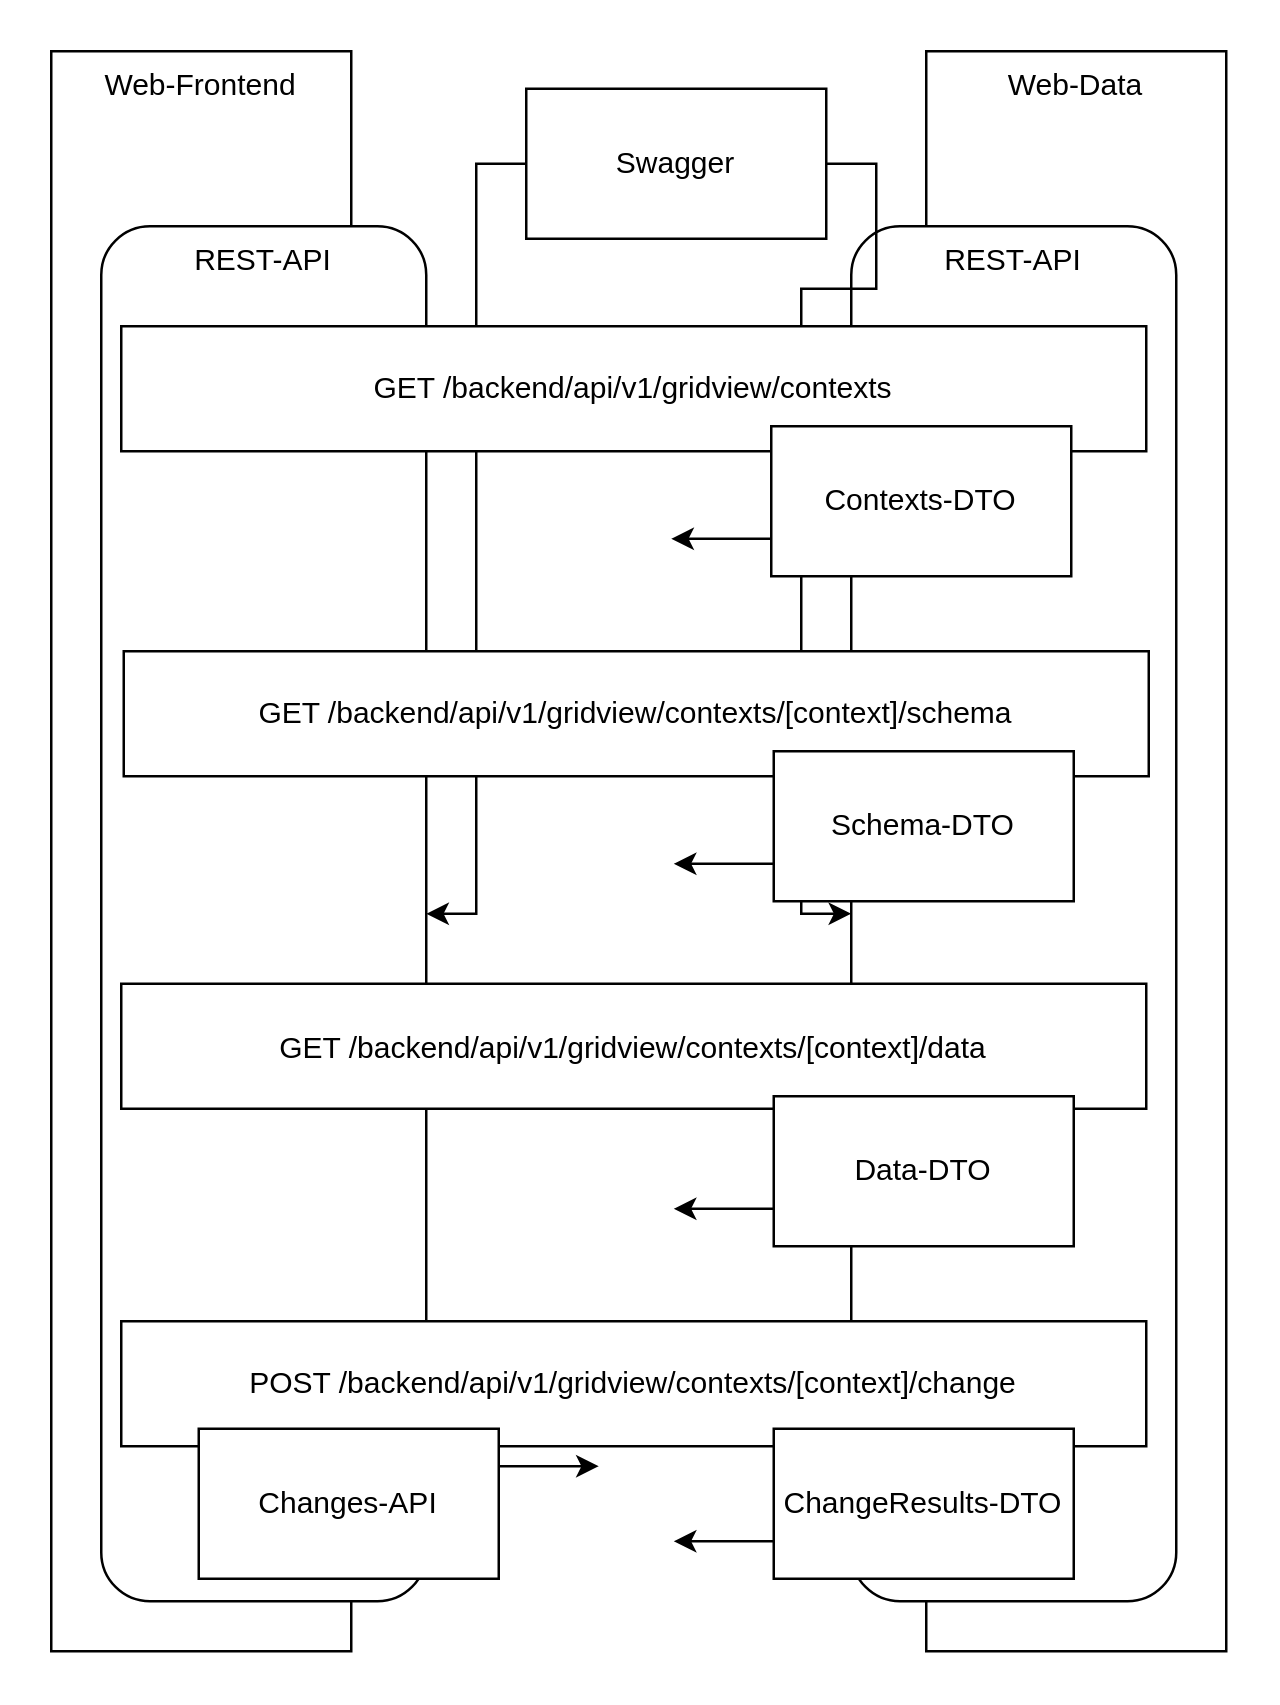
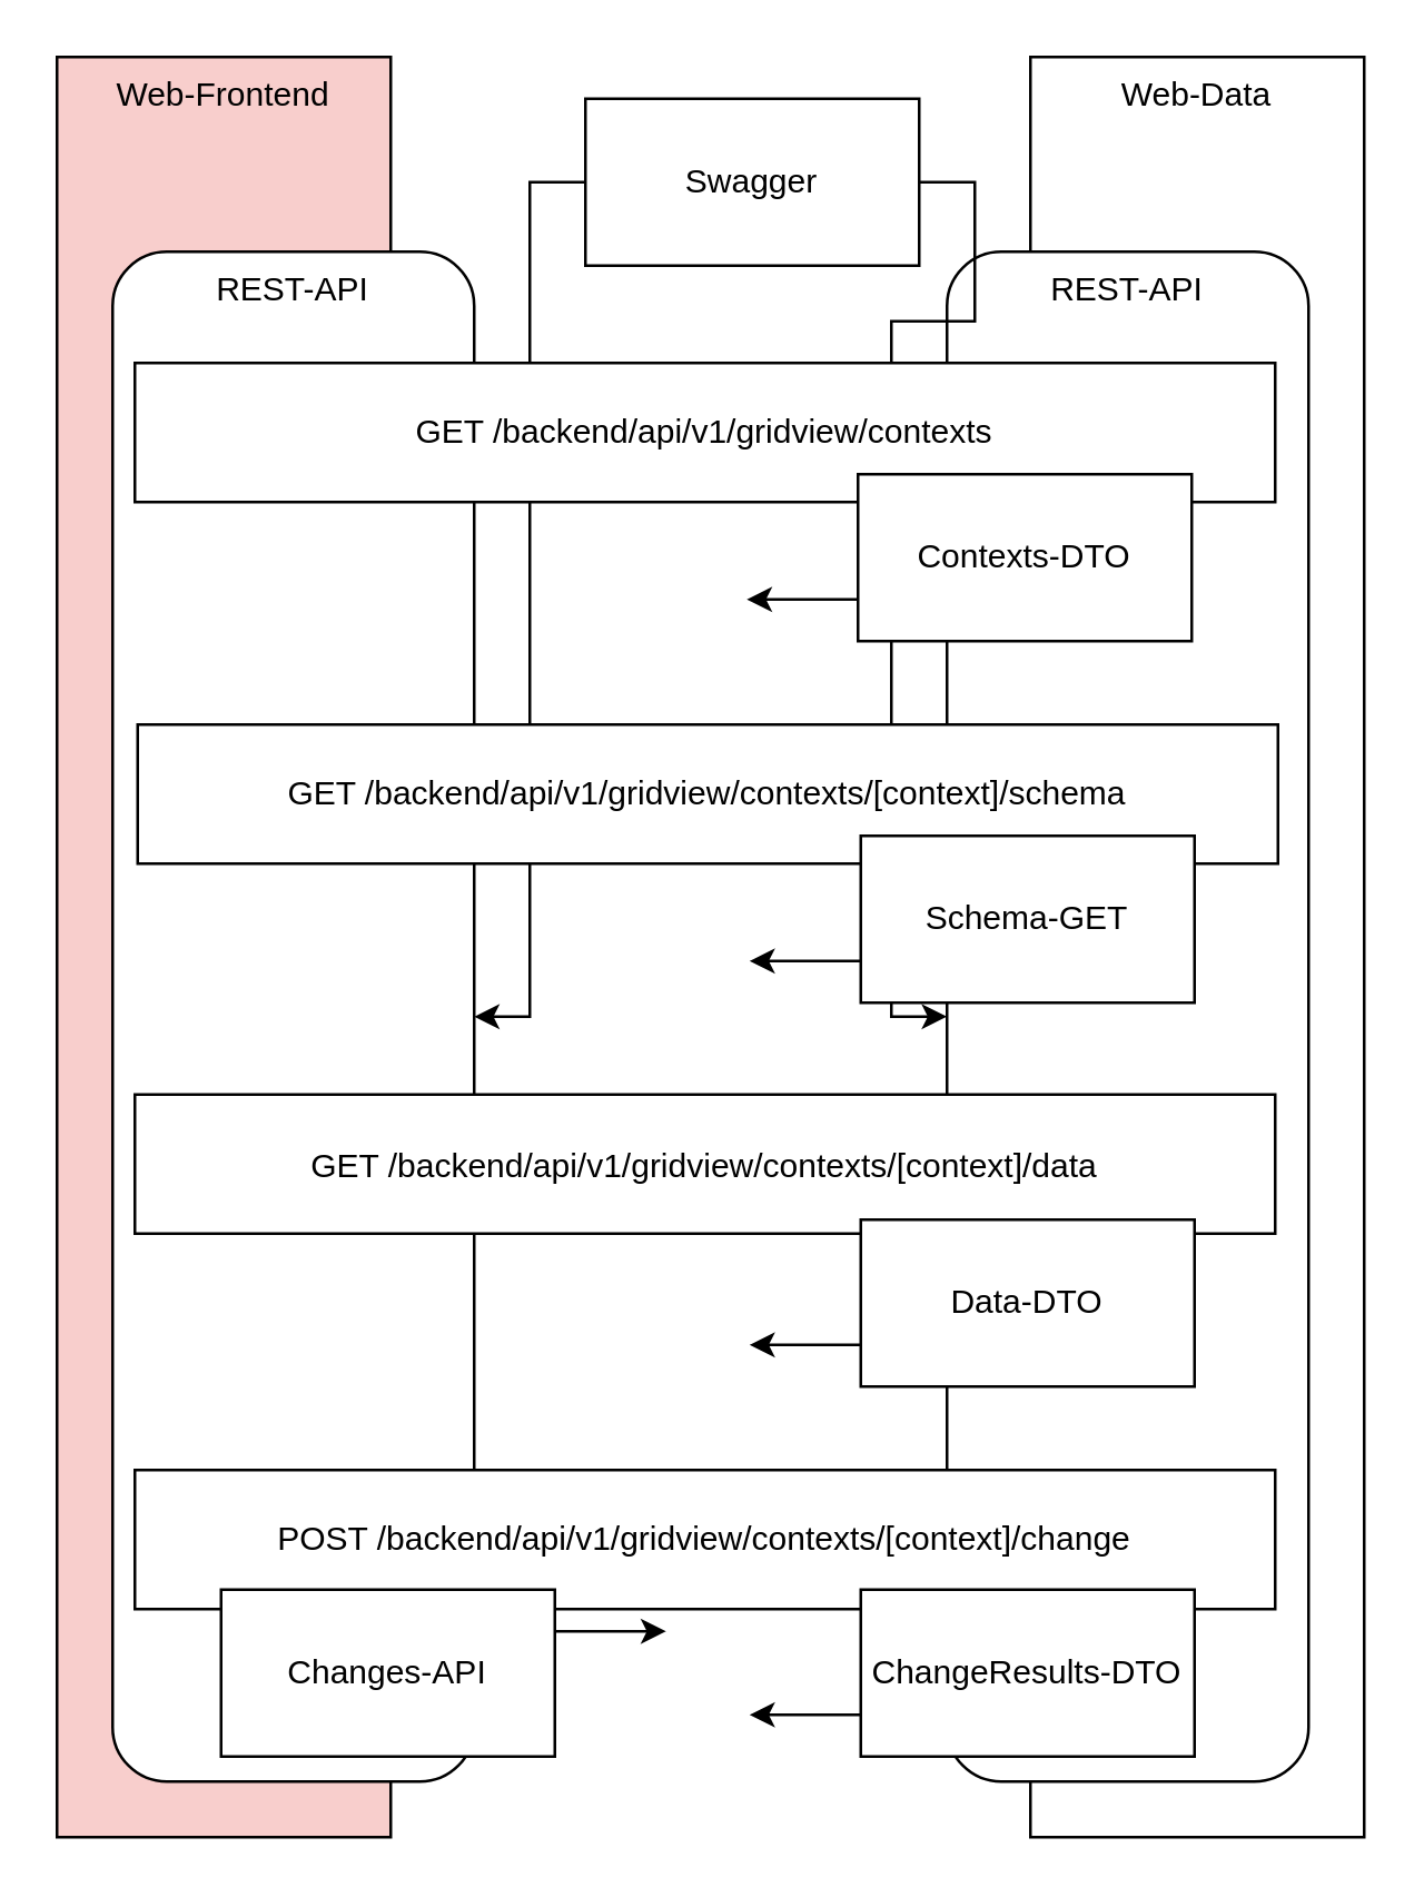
- <mxCell id="3" value="Web-Frontend" style="rounded=0;whiteSpace=wrap;html=1;verticalAlign=top;" parent="1" vertex="1"><mxGeometry x="20" y="20" width="120" height="640" as="geometry" /></mxCell>
+ <mxCell id="3" value="Web-Frontend" style="rounded=0;whiteSpace=wrap;html=1;verticalAlign=top;fillColor=#f8cecc;" parent="1" vertex="1"><mxGeometry x="20" y="20" width="120" height="640" as="geometry" /></mxCell>
- <mxCell id="13" value="Schema-DTO" style="rounded=0;whiteSpace=wrap;html=1;" parent="1" vertex="1"><mxGeometry x="309" y="300" width="120" height="60" as="geometry" /></mxCell>
+ <mxCell id="13" value="Schema-GET" style="rounded=0;whiteSpace=wrap;html=1;" parent="1" vertex="1"><mxGeometry x="309" y="300" width="120" height="60" as="geometry" /></mxCell>
